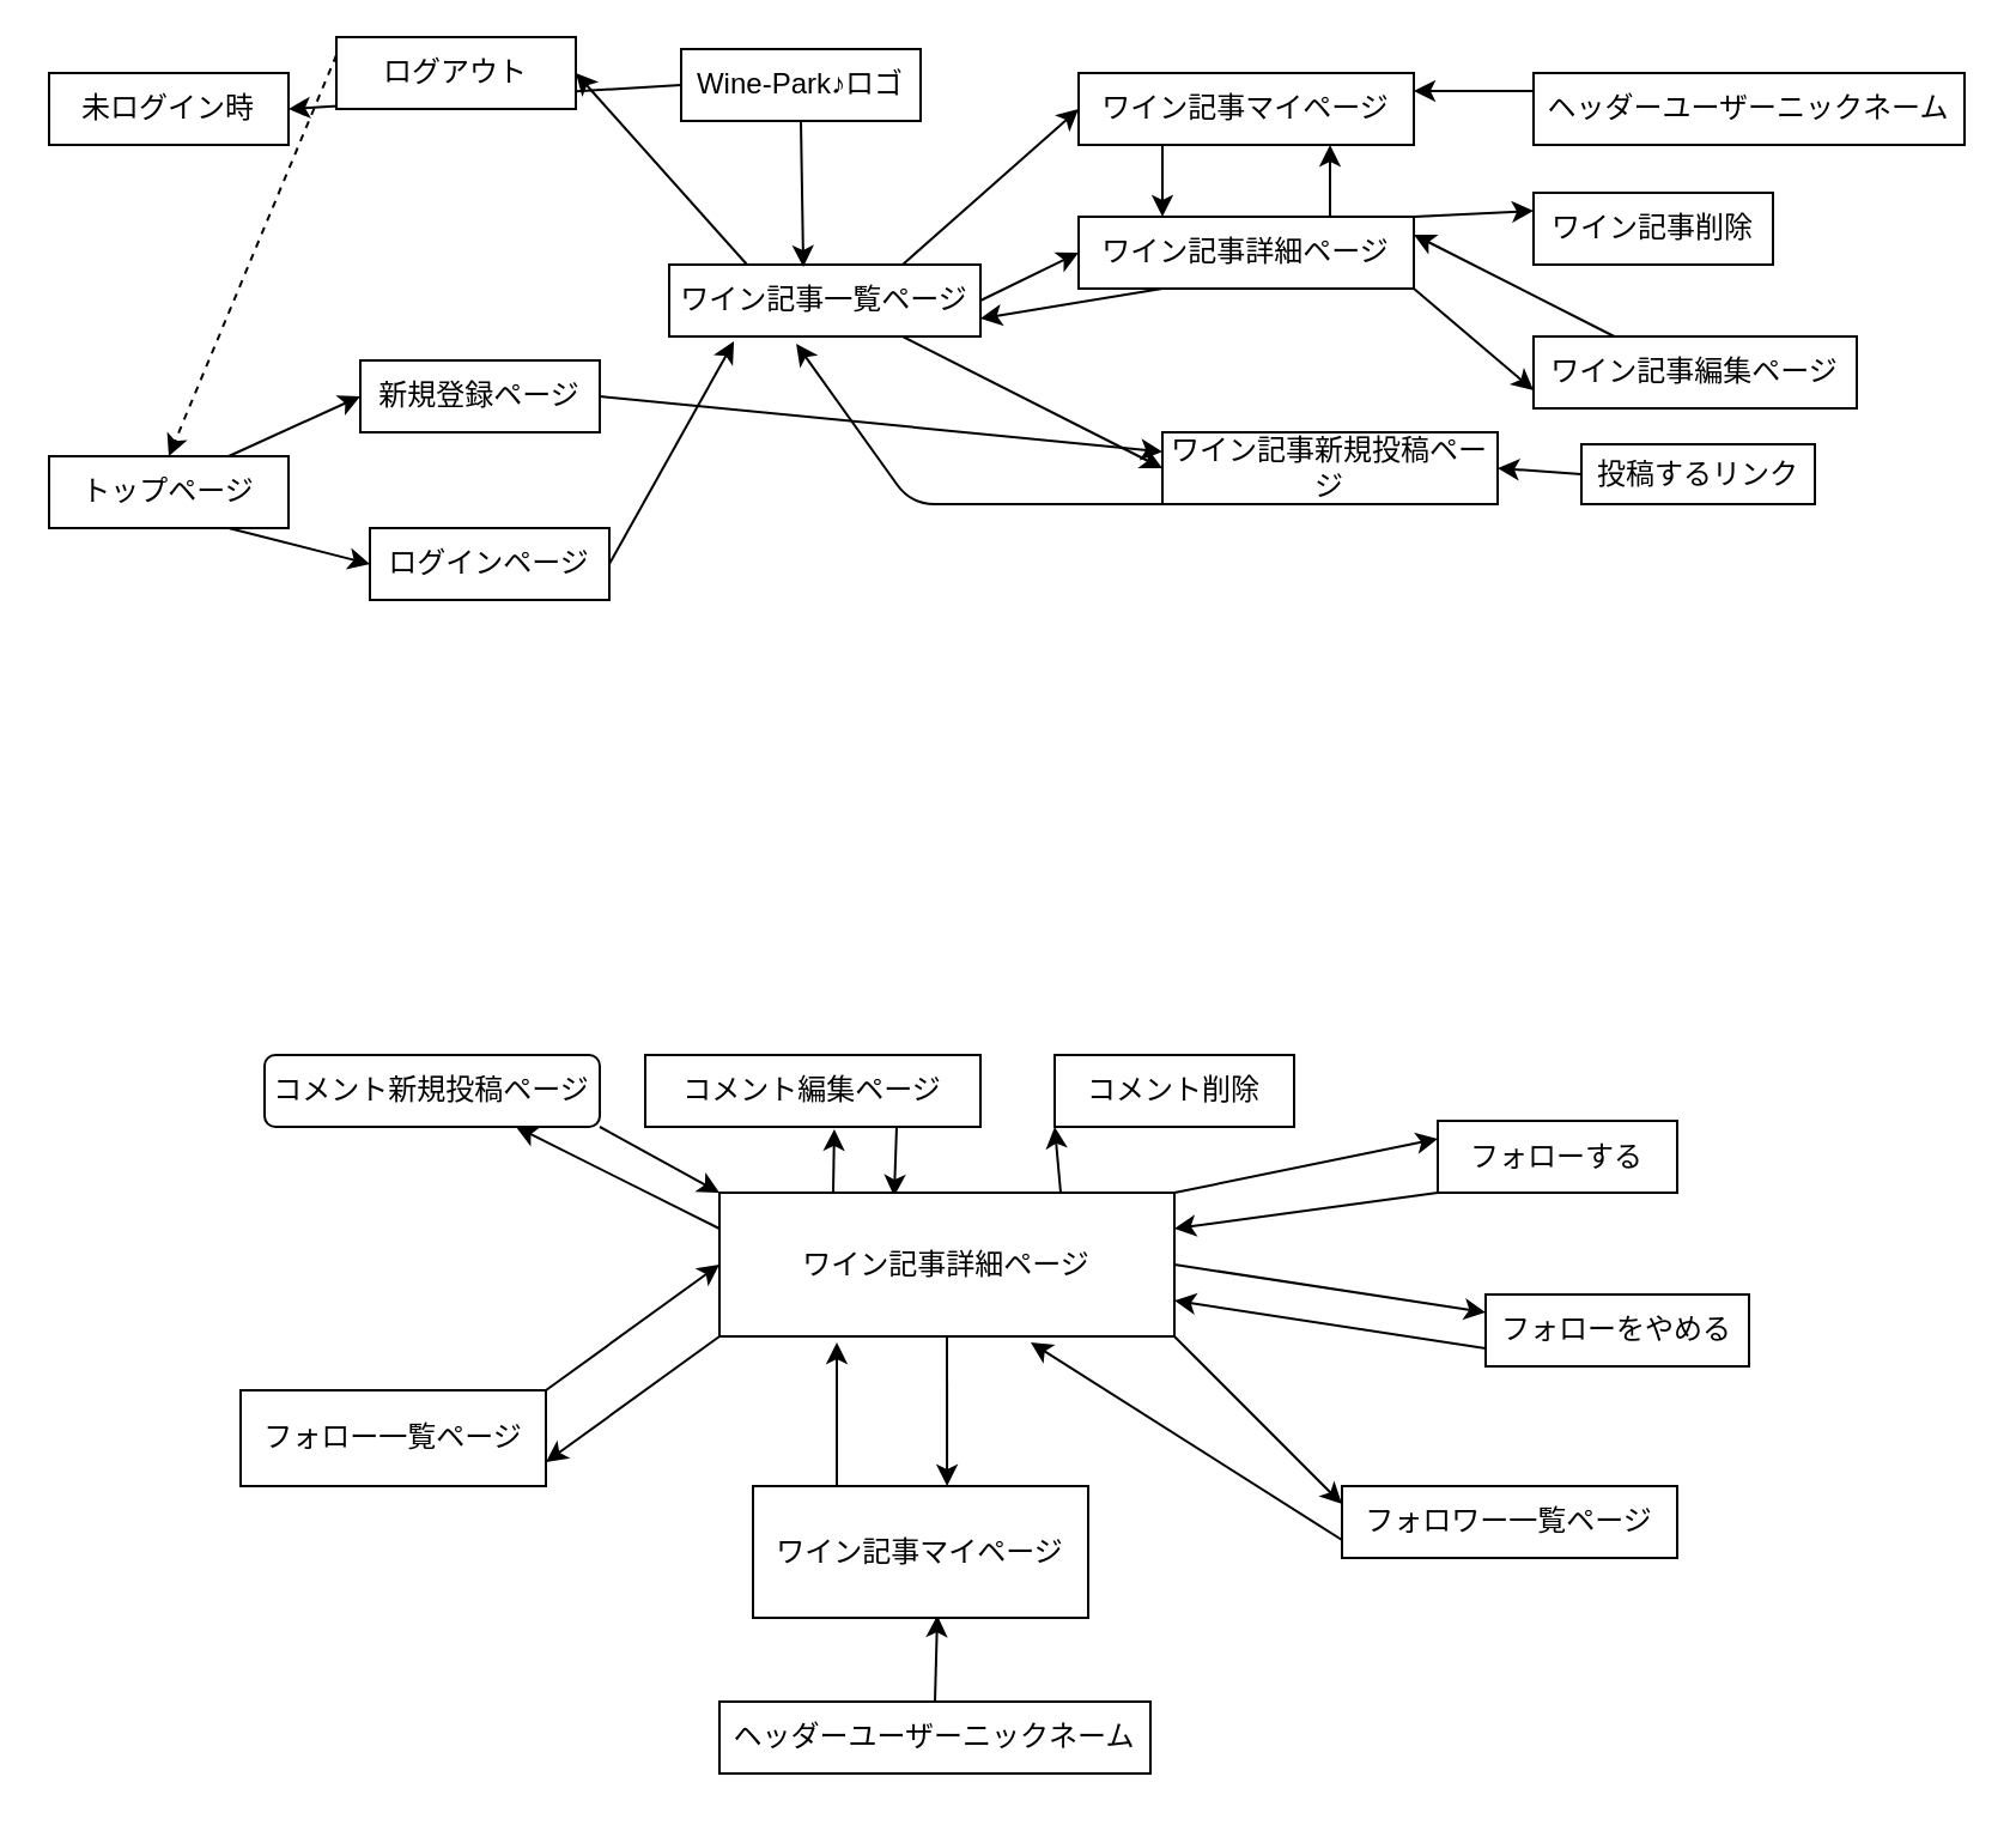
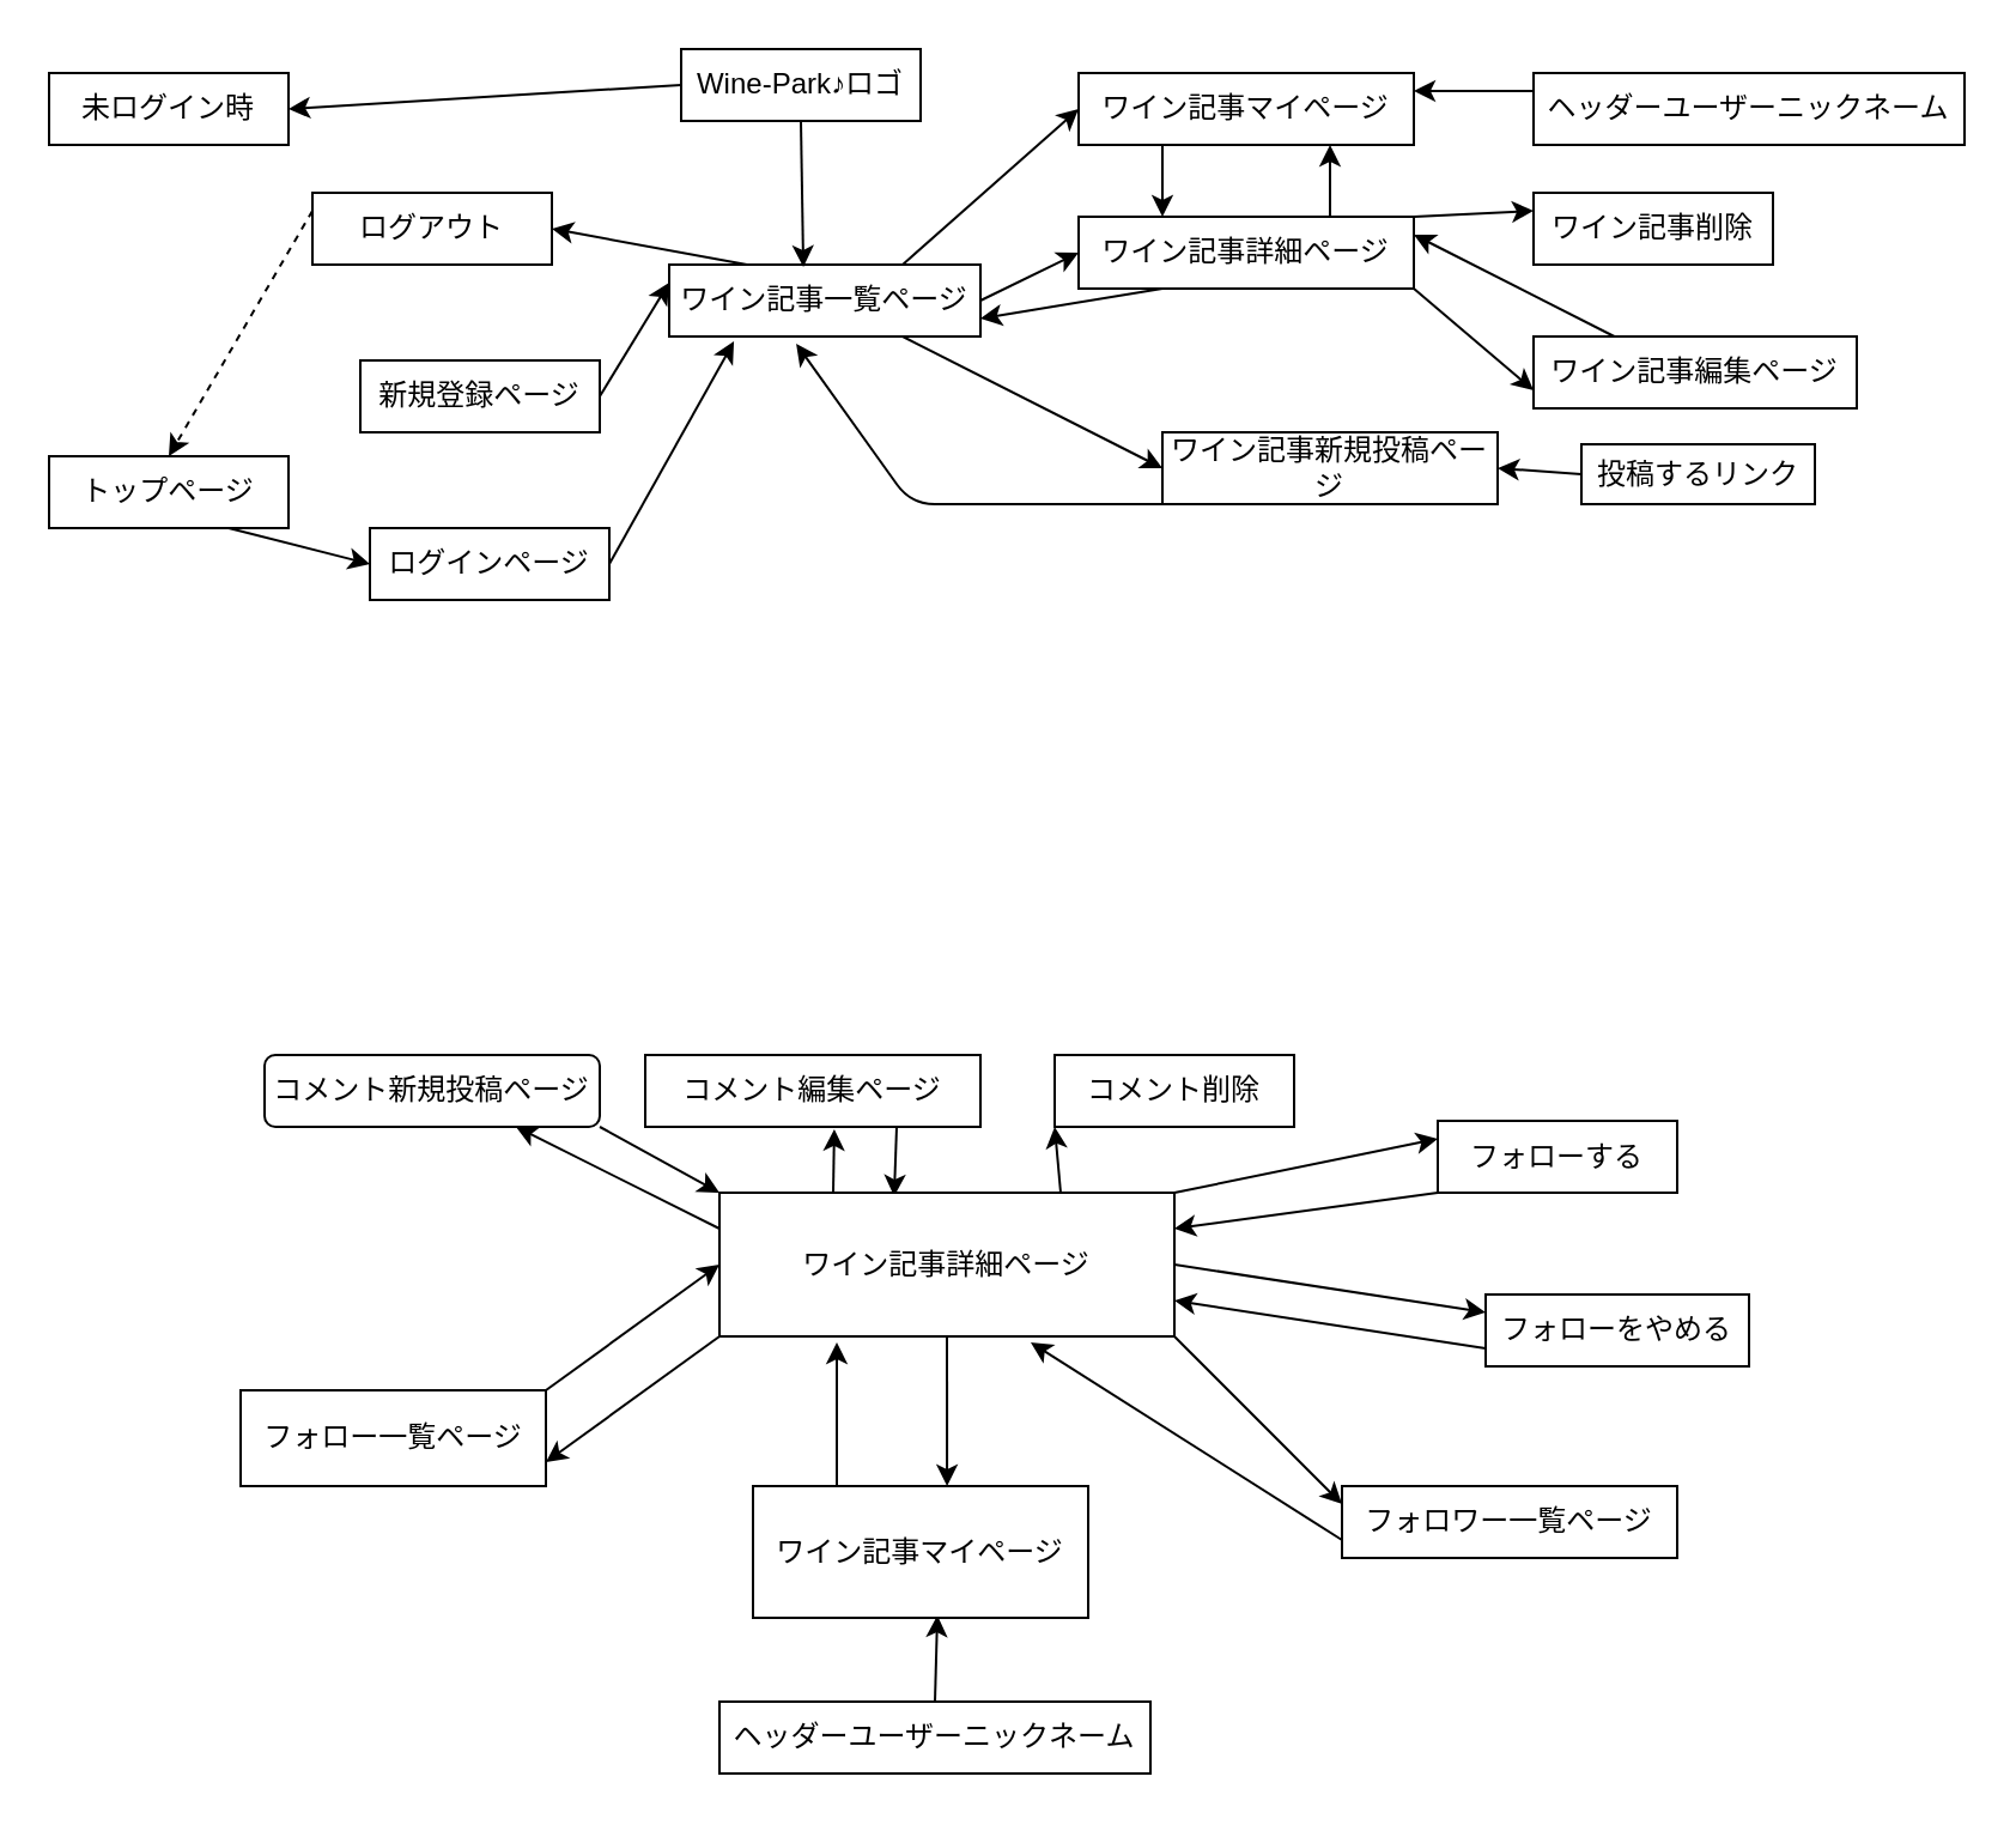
- <mxCell id="60" value="ログアウト" style="whiteSpace=wrap;html=1;align=center;" vertex="1" parent="1"><mxGeometry x="140" y="15" width="100" height="30" as="geometry" /></mxCell>
+ <mxCell id="60" value="ログアウト" style="whiteSpace=wrap;html=1;align=center;" vertex="1" parent="1"><mxGeometry x="130" y="80" width="100" height="30" as="geometry" /></mxCell>
- <mxCell id="4" style="edgeStyle=none;html=1;exitX=0.75;exitY=0;exitDx=0;exitDy=0;entryX=0;entryY=0.5;entryDx=0;entryDy=0;" edge="1" parent="1" source="6" target="9"><mxGeometry relative="1" as="geometry" /></mxCell>
- <mxCell id="8" style="edgeStyle=none;html=1;exitX=1;exitY=0.5;exitDx=0;exitDy=0;" edge="1" parent="1" source="9" target="23"><mxGeometry relative="1" as="geometry" /></mxCell>
+ <mxCell id="8" style="edgeStyle=none;html=1;exitX=1;exitY=0.5;exitDx=0;exitDy=0;entryX=0;entryY=0.25;entryDx=0;entryDy=0;" edge="1" parent="1" source="9" target="14"><mxGeometry relative="1" as="geometry" /></mxCell>
